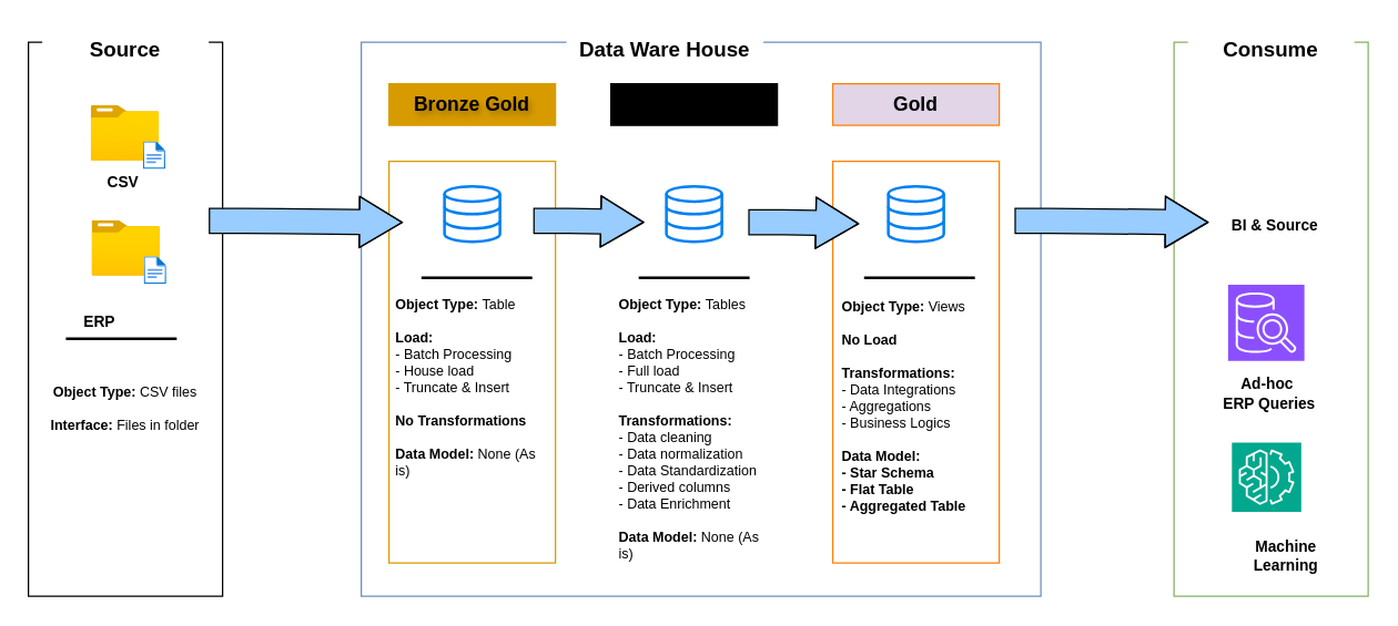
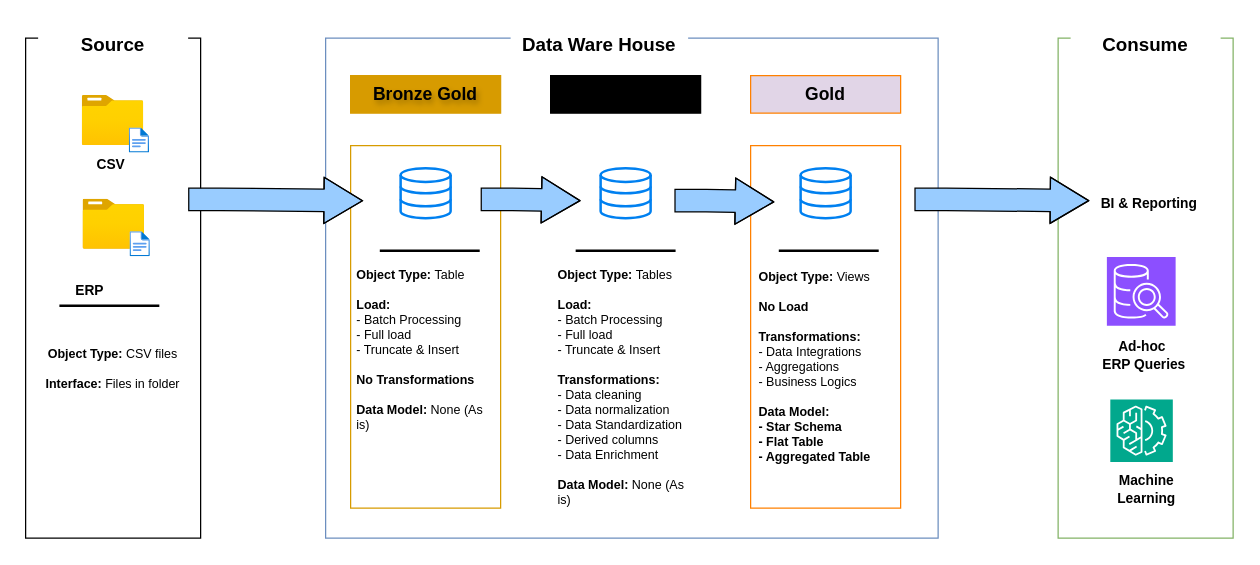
- <mxCell id="38" value="BI &amp;amp; Source" style="rounded=0;whiteSpace=wrap;html=1;fillColor=none;strokeColor=none;fontStyle=1;fontSize=11;" vertex="1" parent="1"><mxGeometry x="878.07" y="150" width="81.93" height="24" as="geometry" /></mxCell>
+ <mxCell id="38" value="BI &amp;amp; Reporting" style="rounded=0;whiteSpace=wrap;html=1;fillColor=none;strokeColor=none;fontStyle=1;fontSize=11;" vertex="1" parent="1"><mxGeometry x="878.07" y="150" width="81.93" height="24" as="geometry" /></mxCell>
- <mxCell id="23" value="&lt;div style=&quot;text-align: left;&quot;&gt;&lt;b style=&quot;background-color: transparent; color: light-dark(rgb(0, 0, 0), rgb(255, 255, 255));&quot;&gt;Object Type:&lt;/b&gt;&lt;span style=&quot;background-color: transparent; color: light-dark(rgb(0, 0, 0), rgb(255, 255, 255));&quot;&gt;&amp;nbsp;Table&lt;/span&gt;&lt;/div&gt;&lt;div&gt;&lt;b style=&quot;background-color: transparent; color: light-dark(rgb(0, 0, 0), rgb(255, 255, 255));&quot;&gt;&lt;br&gt;&lt;/b&gt;&lt;/div&gt;&lt;div style=&quot;text-align: left;&quot;&gt;&lt;b style=&quot;background-color: transparent; color: light-dark(rgb(0, 0, 0), rgb(255, 255, 255));&quot;&gt;Load:&lt;/b&gt;&lt;/div&gt;&lt;div style=&quot;text-align: left;&quot;&gt;&lt;span style=&quot;background-color: transparent; color: light-dark(rgb(0, 0, 0), rgb(255, 255, 255));&quot;&gt;- Batch Processing&lt;/span&gt;&lt;/div&gt;&lt;div style=&quot;text-align: left;&quot;&gt;&lt;span style=&quot;background-color: transparent; color: light-dark(rgb(0, 0, 0), rgb(255, 255, 255));&quot;&gt;- House load&lt;/span&gt;&lt;/div&gt;&lt;div style=&quot;text-align: left;&quot;&gt;&lt;span style=&quot;background-color: transparent; color: light-dark(rgb(0, 0, 0), rgb(255, 255, 255));&quot;&gt;- Truncate &amp;amp; Insert&lt;/span&gt;&lt;/div&gt;&lt;div style=&quot;text-align: left;&quot;&gt;&lt;b style=&quot;background-color: transparent; color: light-dark(rgb(0, 0, 0), rgb(255, 255, 255));&quot;&gt;&lt;br&gt;&lt;/b&gt;&lt;/div&gt;&lt;div style=&quot;text-align: left;&quot;&gt;&lt;b style=&quot;background-color: transparent; color: light-dark(rgb(0, 0, 0), rgb(255, 255, 255));&quot;&gt;No Transformations&lt;/b&gt;&lt;/div&gt;&lt;div style=&quot;text-align: left;&quot;&gt;&lt;b style=&quot;background-color: transparent; color: light-dark(rgb(0, 0, 0), rgb(255, 255, 255));&quot;&gt;&lt;br&gt;&lt;/b&gt;&lt;/div&gt;&lt;div style=&quot;text-align: left;&quot;&gt;&lt;b style=&quot;background-color: transparent; color: light-dark(rgb(0, 0, 0), rgb(255, 255, 255));&quot;&gt;Data Model: &lt;/b&gt;&lt;span style=&quot;background-color: transparent; color: light-dark(rgb(0, 0, 0), rgb(255, 255, 255));&quot;&gt;None (As is)&lt;/span&gt;&lt;/div&gt;" style="rounded=0;whiteSpace=wrap;html=1;strokeColor=none;fillColor=none;fontSize=10;" vertex="1" parent="1"><mxGeometry x="284" y="203" width="115" height="152" as="geometry" /></mxCell>
+ <mxCell id="23" value="&lt;div style=&quot;text-align: left;&quot;&gt;&lt;b style=&quot;background-color: transparent; color: light-dark(rgb(0, 0, 0), rgb(255, 255, 255));&quot;&gt;Object Type:&lt;/b&gt;&lt;span style=&quot;background-color: transparent; color: light-dark(rgb(0, 0, 0), rgb(255, 255, 255));&quot;&gt;&amp;nbsp;Table&lt;/span&gt;&lt;/div&gt;&lt;div&gt;&lt;b style=&quot;background-color: transparent; color: light-dark(rgb(0, 0, 0), rgb(255, 255, 255));&quot;&gt;&lt;br&gt;&lt;/b&gt;&lt;/div&gt;&lt;div style=&quot;text-align: left;&quot;&gt;&lt;b style=&quot;background-color: transparent; color: light-dark(rgb(0, 0, 0), rgb(255, 255, 255));&quot;&gt;Load:&lt;/b&gt;&lt;/div&gt;&lt;div style=&quot;text-align: left;&quot;&gt;&lt;span style=&quot;background-color: transparent; color: light-dark(rgb(0, 0, 0), rgb(255, 255, 255));&quot;&gt;- Batch Processing&lt;/span&gt;&lt;/div&gt;&lt;div style=&quot;text-align: left;&quot;&gt;&lt;span style=&quot;background-color: transparent; color: light-dark(rgb(0, 0, 0), rgb(255, 255, 255));&quot;&gt;- Full load&lt;/span&gt;&lt;/div&gt;&lt;div style=&quot;text-align: left;&quot;&gt;&lt;span style=&quot;background-color: transparent; color: light-dark(rgb(0, 0, 0), rgb(255, 255, 255));&quot;&gt;- Truncate &amp;amp; Insert&lt;/span&gt;&lt;/div&gt;&lt;div style=&quot;text-align: left;&quot;&gt;&lt;b style=&quot;background-color: transparent; color: light-dark(rgb(0, 0, 0), rgb(255, 255, 255));&quot;&gt;&lt;br&gt;&lt;/b&gt;&lt;/div&gt;&lt;div style=&quot;text-align: left;&quot;&gt;&lt;b style=&quot;background-color: transparent; color: light-dark(rgb(0, 0, 0), rgb(255, 255, 255));&quot;&gt;No Transformations&lt;/b&gt;&lt;/div&gt;&lt;div style=&quot;text-align: left;&quot;&gt;&lt;b style=&quot;background-color: transparent; color: light-dark(rgb(0, 0, 0), rgb(255, 255, 255));&quot;&gt;&lt;br&gt;&lt;/b&gt;&lt;/div&gt;&lt;div style=&quot;text-align: left;&quot;&gt;&lt;b style=&quot;background-color: transparent; color: light-dark(rgb(0, 0, 0), rgb(255, 255, 255));&quot;&gt;Data Model: &lt;/b&gt;&lt;span style=&quot;background-color: transparent; color: light-dark(rgb(0, 0, 0), rgb(255, 255, 255));&quot;&gt;None (As is)&lt;/span&gt;&lt;/div&gt;" style="rounded=0;whiteSpace=wrap;html=1;strokeColor=none;fillColor=none;fontSize=10;" vertex="1" parent="1"><mxGeometry x="284" y="203" width="115" height="152" as="geometry" /></mxCell>
- <mxCell id="40" value="Machine Learning" style="rounded=0;whiteSpace=wrap;html=1;fillColor=none;strokeColor=none;fontStyle=1;fontSize=11;" vertex="1" parent="1"><mxGeometry x="886" y="384" width="81.93" height="33" as="geometry" /></mxCell>
+ <mxCell id="40" value="Machine Learning" style="rounded=0;whiteSpace=wrap;html=1;fillColor=none;strokeColor=none;fontStyle=1;fontSize=11;" vertex="1" parent="1"><mxGeometry x="876" y="374" width="81.93" height="33" as="geometry" /></mxCell>
